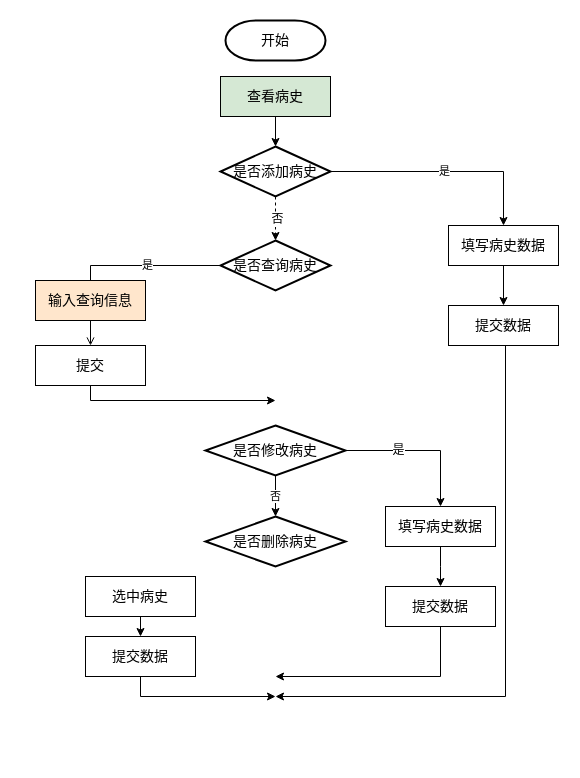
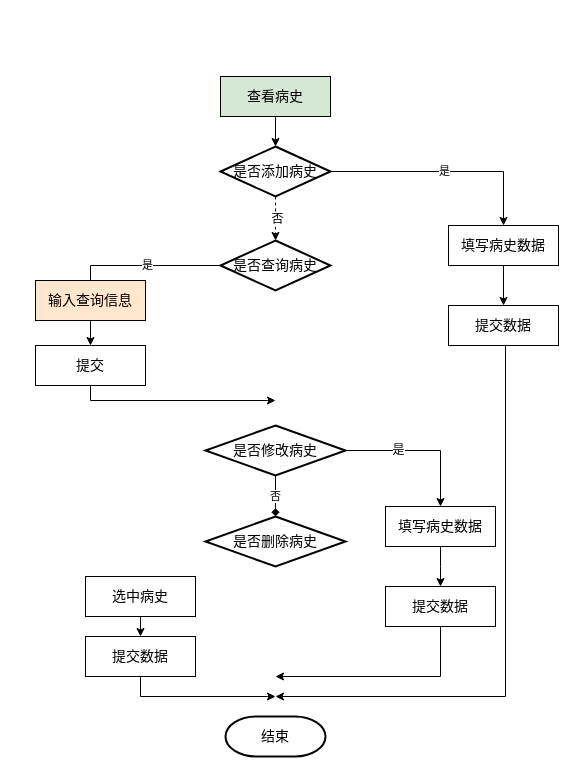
- <mxCell id="2" value="&lt;font style=&quot;font-size: 14px&quot;&gt;开始&lt;/font&gt;" style="strokeWidth=2;html=1;shape=mxgraph.flowchart.terminator;whiteSpace=wrap;" parent="1" vertex="1"><mxGeometry x="225" y="20" width="100" height="40" as="geometry" /></mxCell>
- <mxCell id="16" style="edgeStyle=elbowEdgeStyle;rounded=0;orthogonalLoop=1;jettySize=auto;html=1;exitX=0.5;exitY=1;exitDx=0;exitDy=0;entryX=0.5;entryY=0;entryDx=0;entryDy=0;endArrow=open;" parent="1" source="17" target="23" edge="1"><mxGeometry relative="1" as="geometry" /></mxCell>
+ <mxCell id="16" style="edgeStyle=elbowEdgeStyle;rounded=0;orthogonalLoop=1;jettySize=auto;html=1;exitX=0.5;exitY=1;exitDx=0;exitDy=0;entryX=0.5;entryY=0;entryDx=0;entryDy=0;" parent="1" source="17" target="23" edge="1"><mxGeometry relative="1" as="geometry" /></mxCell>
- <mxCell id="26" value="否" style="edgeStyle=elbowEdgeStyle;rounded=0;orthogonalLoop=1;jettySize=auto;html=1;exitX=0.5;exitY=1;exitDx=0;exitDy=0;exitPerimeter=0;elbow=vertical;entryX=0.5;entryY=0;entryDx=0;entryDy=0;entryPerimeter=0;" parent="1" source="27" target="28" edge="1"><mxGeometry relative="1" as="geometry"><mxPoint x="165" y="556" as="targetPoint" /></mxGeometry></mxCell>
+ <mxCell id="26" value="否" style="edgeStyle=elbowEdgeStyle;rounded=0;orthogonalLoop=1;jettySize=auto;html=1;exitX=0.5;exitY=1;exitDx=0;exitDy=0;exitPerimeter=0;elbow=vertical;entryX=0.5;entryY=0;entryDx=0;entryDy=0;entryPerimeter=0;endArrow=diamond;" parent="1" source="27" target="28" edge="1"><mxGeometry relative="1" as="geometry"><mxPoint x="165" y="556" as="targetPoint" /></mxGeometry></mxCell>
+ <mxCell id="9" value="&lt;font style=&quot;font-size: 14px&quot;&gt;结束&lt;/font&gt;" style="strokeWidth=2;html=1;shape=mxgraph.flowchart.terminator;whiteSpace=wrap;" parent="1" vertex="1"><mxGeometry x="225" y="716" width="100" height="40" as="geometry" /></mxCell>
